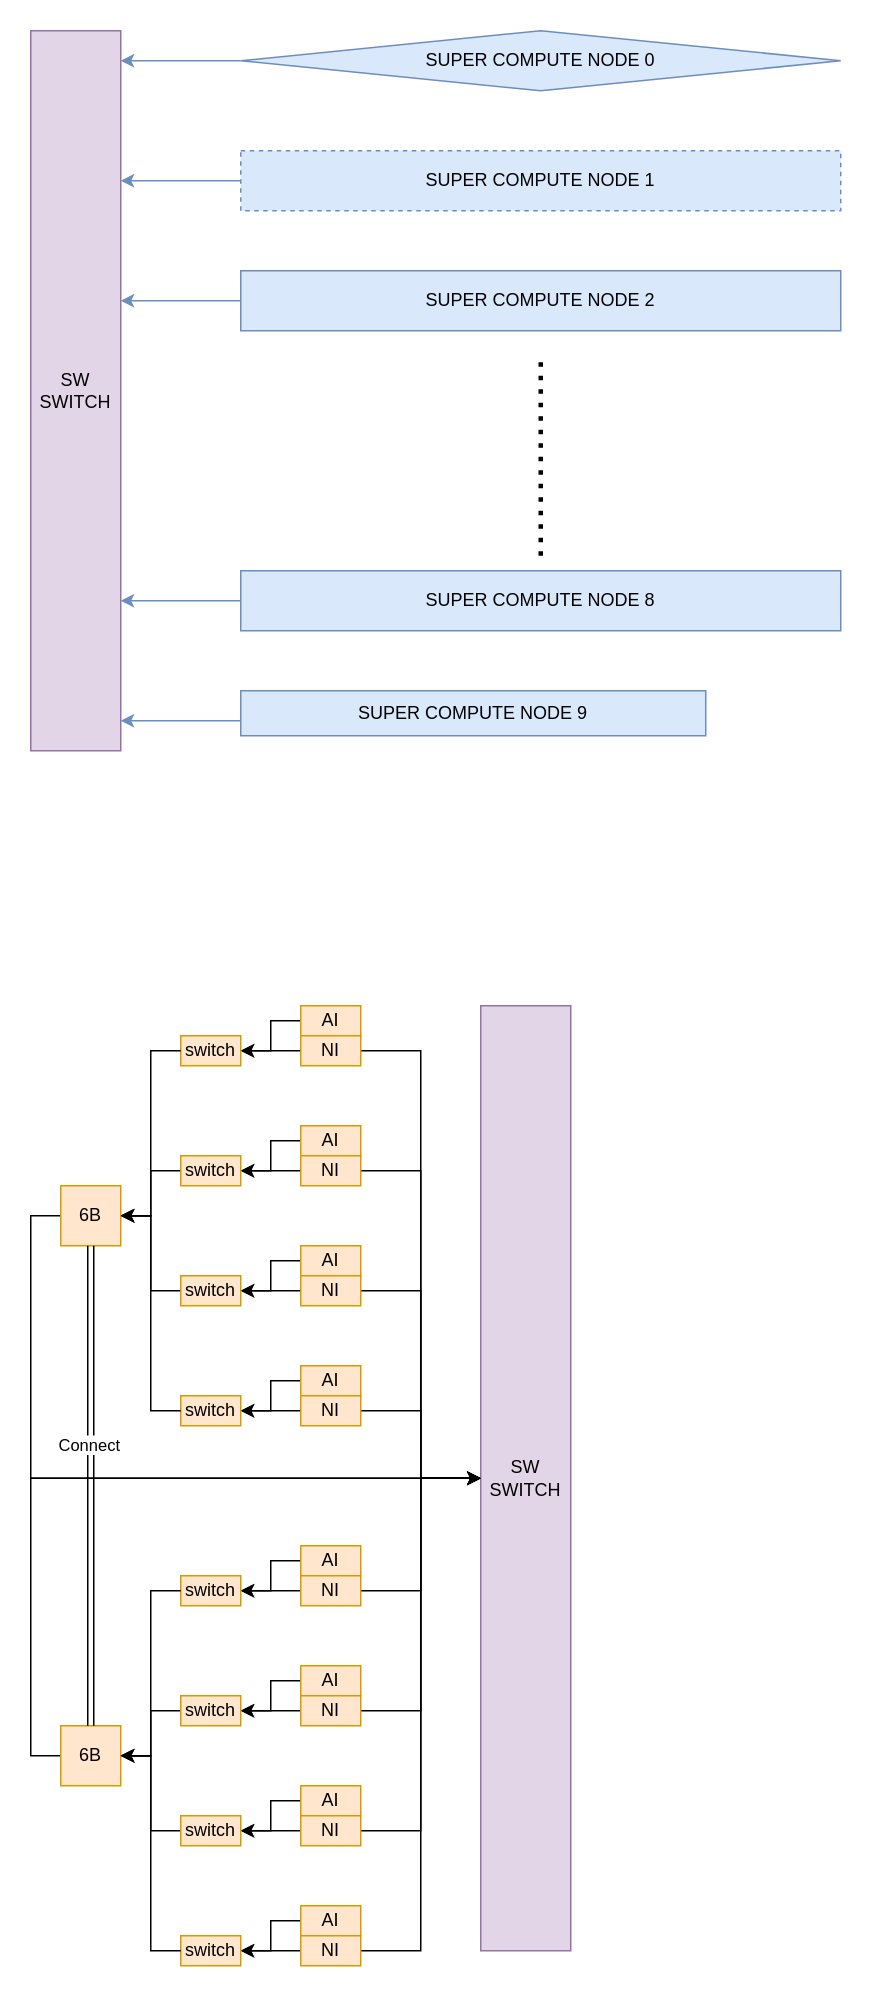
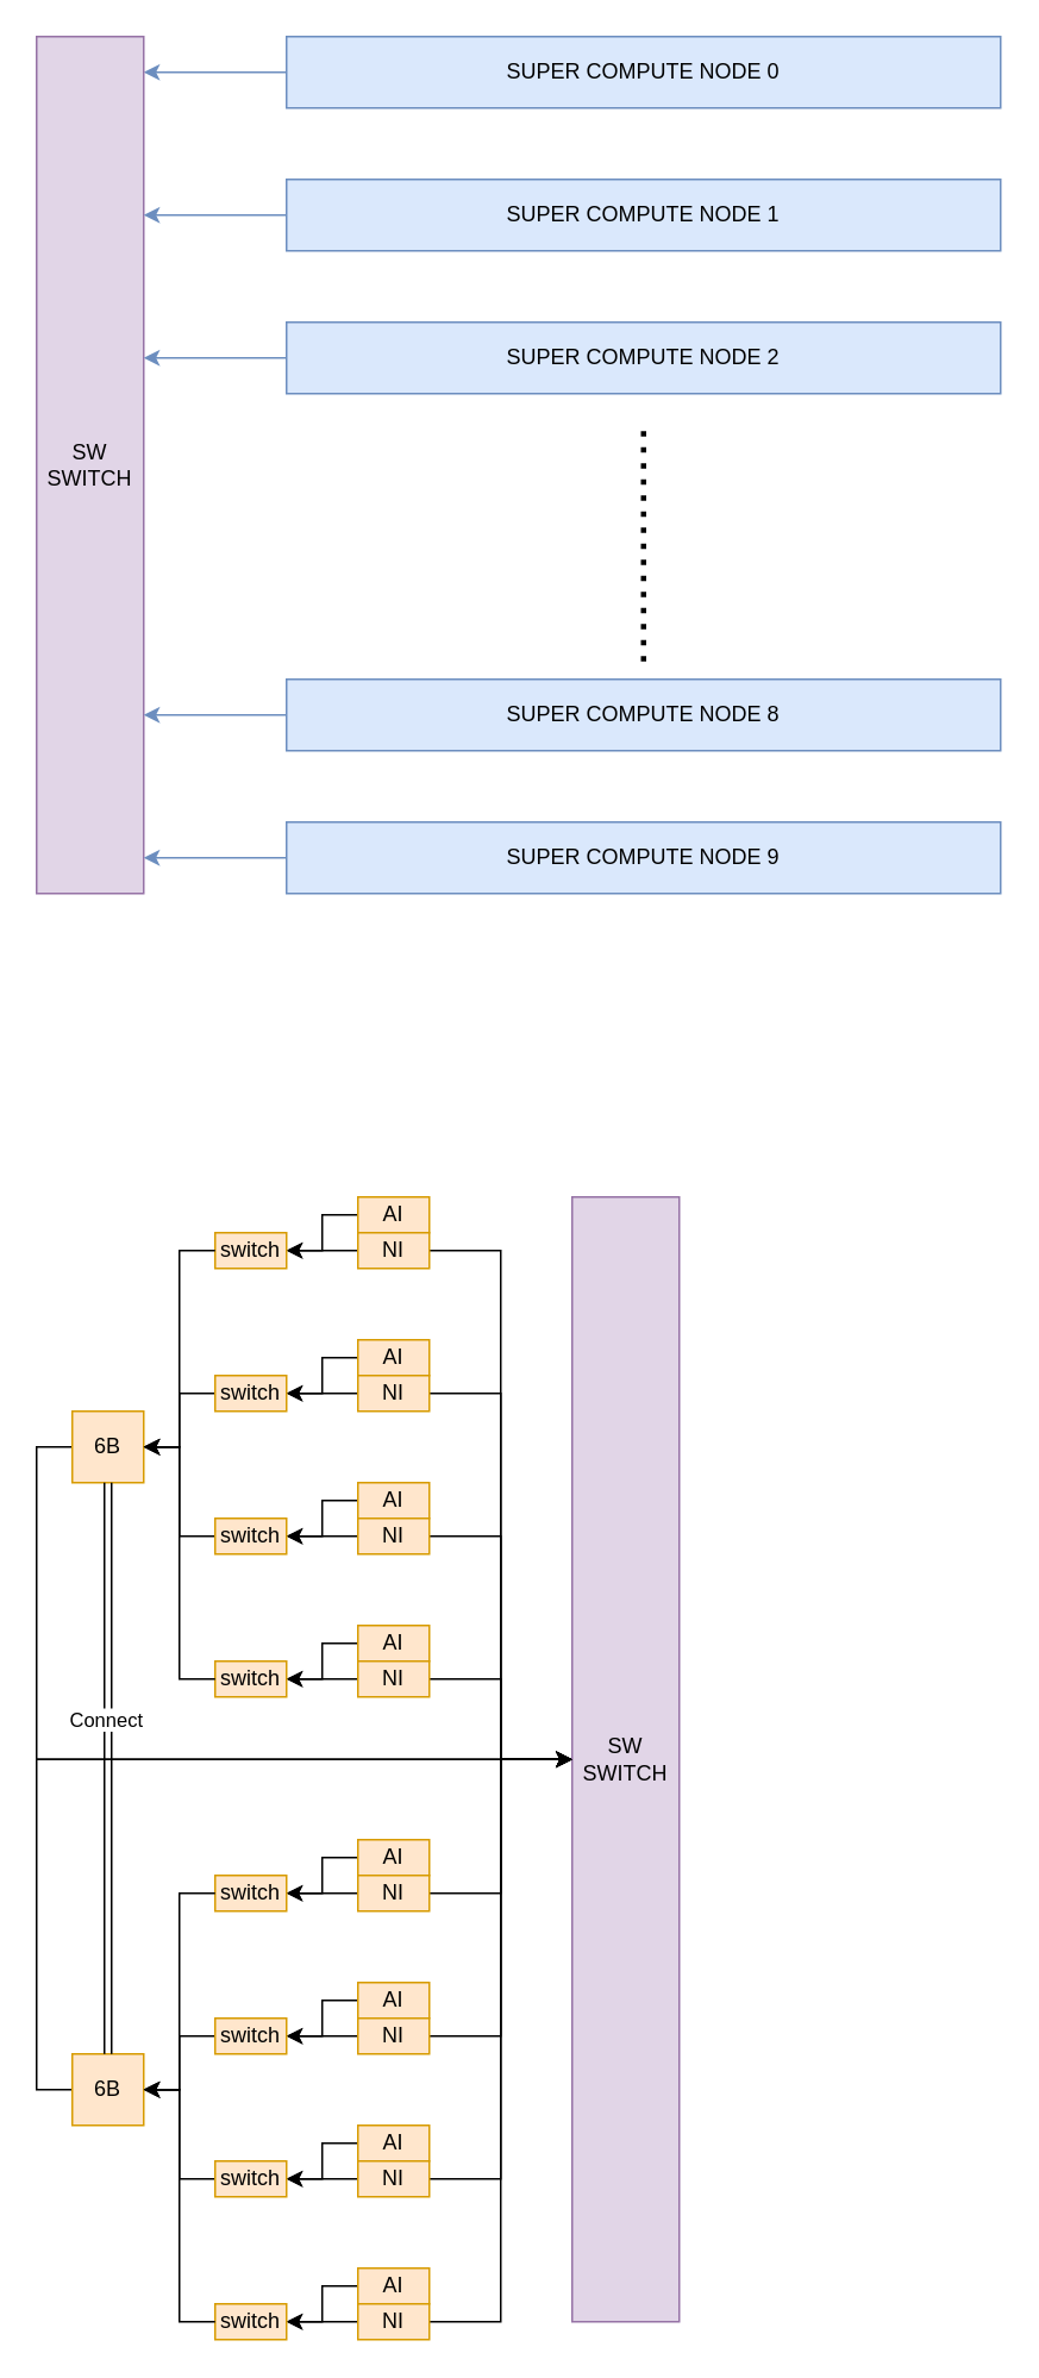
- <mxCell id="3" value="SUPER COMPUTE NODE 0" style="rhombus;whiteSpace=wrap;html=1;fillColor=#dae8fc;strokeColor=#6c8ebf;" vertex="1" parent="1"><mxGeometry x="160" y="20" width="400" height="40" as="geometry" /></mxCell>
+ <mxCell id="3" value="SUPER COMPUTE NODE 0" style="rounded=0;whiteSpace=wrap;html=1;fillColor=#dae8fc;strokeColor=#6c8ebf;" vertex="1" parent="1"><mxGeometry x="160" y="20" width="400" height="40" as="geometry" /></mxCell>
- <mxCell id="6" value="SUPER COMPUTE NODE 1" style="rounded=0;whiteSpace=wrap;html=1;fillColor=#dae8fc;strokeColor=#6c8ebf;dashed=1;" vertex="1" parent="1"><mxGeometry x="160" y="100" width="400" height="40" as="geometry" /></mxCell>
+ <mxCell id="6" value="SUPER COMPUTE NODE 1" style="rounded=0;whiteSpace=wrap;html=1;fillColor=#dae8fc;strokeColor=#6c8ebf;" vertex="1" parent="1"><mxGeometry x="160" y="100" width="400" height="40" as="geometry" /></mxCell>
- <mxCell id="10" value="SUPER COMPUTE NODE 9" style="rounded=0;whiteSpace=wrap;html=1;fillColor=#dae8fc;strokeColor=#6c8ebf;" vertex="1" parent="1"><mxGeometry x="160" y="460" width="310" height="30" as="geometry" /></mxCell>
+ <mxCell id="10" value="SUPER COMPUTE NODE 9" style="rounded=0;whiteSpace=wrap;html=1;fillColor=#dae8fc;strokeColor=#6c8ebf;" vertex="1" parent="1"><mxGeometry x="160" y="460" width="400" height="40" as="geometry" /></mxCell>
